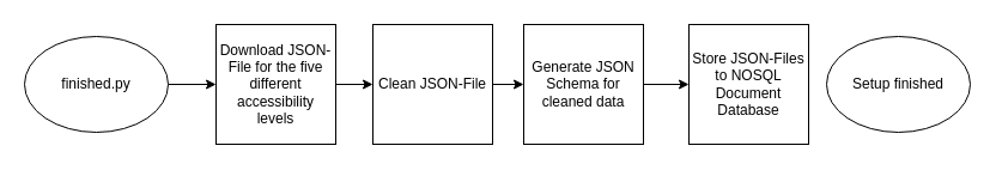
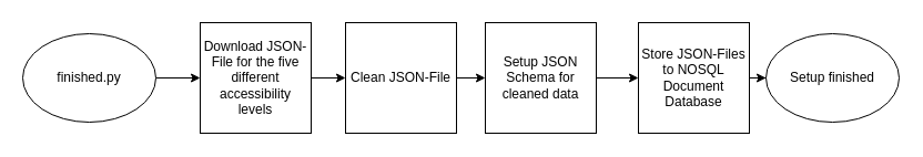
- <mxCell id="9" value="Generate JSON Schema for cleaned data" style="whiteSpace=wrap;html=1;aspect=fixed;" vertex="1" parent="1"><mxGeometry x="437" y="20" width="100" height="100" as="geometry" /></mxCell>
+ <mxCell id="9" value="Setup JSON Schema for cleaned data" style="whiteSpace=wrap;html=1;aspect=fixed;" vertex="1" parent="1"><mxGeometry x="437" y="20" width="100" height="100" as="geometry" /></mxCell>
+ <mxCell id="10" value="" style="edgeStyle=orthogonalEdgeStyle;rounded=0;orthogonalLoop=1;jettySize=auto;html=1;" edge="1" parent="1" source="11" target="12"><mxGeometry relative="1" as="geometry" /></mxCell>
